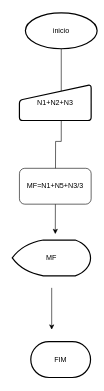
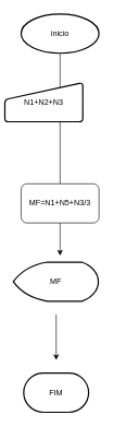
- <mxCell id="3" value="inicio" style="strokeWidth=2;html=1;shape=mxgraph.flowchart.start_1;whiteSpace=wrap;" parent="1" vertex="1"><mxGeometry x="42" y="20" width="120" height="60" as="geometry" /></mxCell>
+ <mxCell id="3" value="inicio" style="strokeWidth=2;html=1;shape=mxgraph.flowchart.start_1;whiteSpace=wrap;" parent="1" vertex="1"><mxGeometry x="32" y="20" width="120" height="60" as="geometry" /></mxCell>
- <mxCell id="4" value="N1+N2+N3" style="html=1;strokeWidth=2;shape=manualInput;whiteSpace=wrap;rounded=1;size=26;arcSize=11;" parent="1" vertex="1"><mxGeometry x="32" y="140" width="120" height="60" as="geometry" /></mxCell>
+ <mxCell id="4" value="N1+N2+N3" style="html=1;strokeWidth=2;shape=manualInput;whiteSpace=wrap;rounded=1;size=26;arcSize=11;" parent="1" vertex="1"><mxGeometry x="7" y="125" width="120" height="60" as="geometry" /></mxCell>
- <mxCell id="7" value="FIM" style="strokeWidth=2;html=1;shape=mxgraph.flowchart.terminator;whiteSpace=wrap;" parent="1" vertex="1"><mxGeometry x="51" y="570" width="100" height="60" as="geometry" /></mxCell>
+ <mxCell id="7" value="FIM" style="strokeWidth=2;html=1;shape=mxgraph.flowchart.terminator;whiteSpace=wrap;" parent="1" vertex="1"><mxGeometry x="36" y="570" width="100" height="60" as="geometry" /></mxCell>
